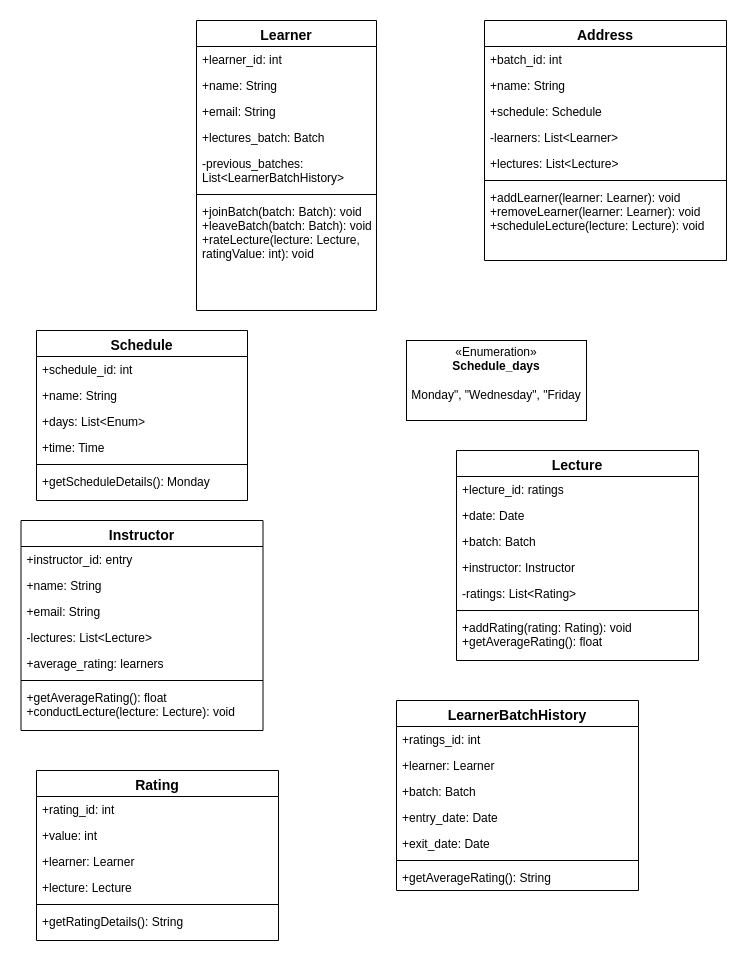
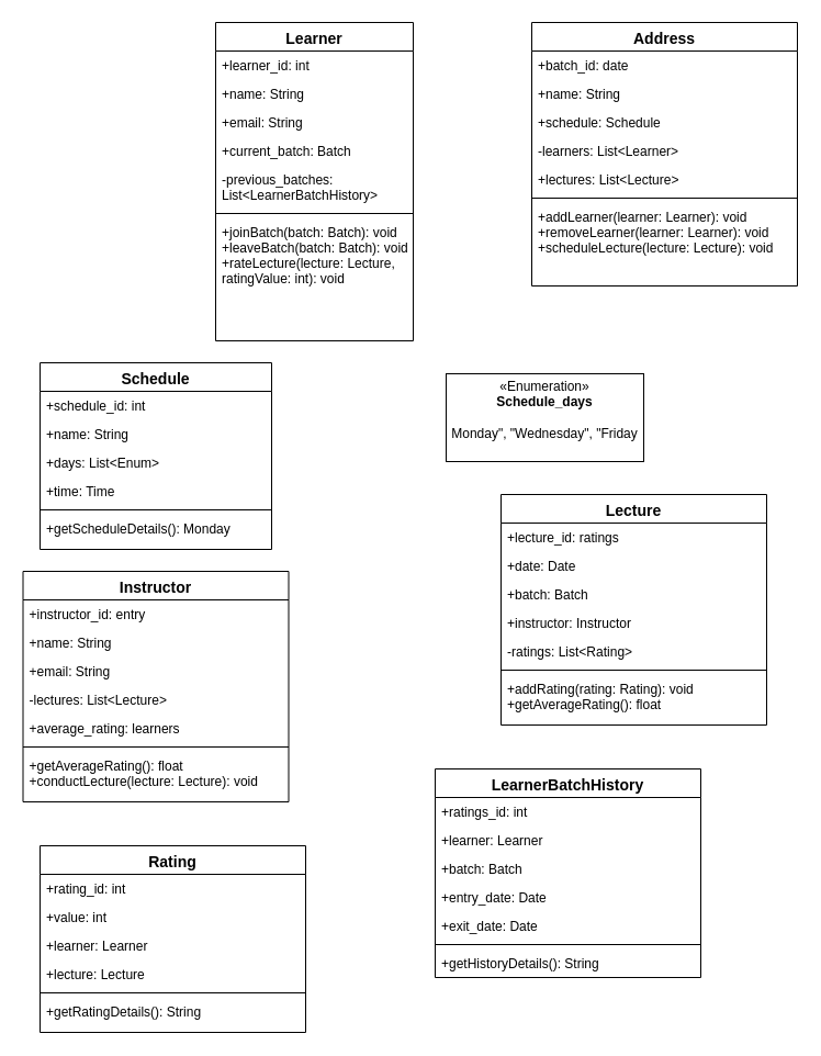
- <mxCell id="11" value="+batch_id: int" style="text;align=left;verticalAlign=top;spacingLeft=4;spacingRight=4;overflow=hidden;rotatable=0;points=[[0,0.5],[1,0.5]];portConstraint=eastwest;" parent="10" vertex="1"><mxGeometry y="26" width="242" height="26" as="geometry" /></mxCell>
+ <mxCell id="11" value="+batch_id: date" style="text;align=left;verticalAlign=top;spacingLeft=4;spacingRight=4;overflow=hidden;rotatable=0;points=[[0,0.5],[1,0.5]];portConstraint=eastwest;" parent="10" vertex="1"><mxGeometry y="26" width="242" height="26" as="geometry" /></mxCell>
- <mxCell id="6" value="+lectures_batch: Batch" style="text;align=left;verticalAlign=top;spacingLeft=4;spacingRight=4;overflow=hidden;rotatable=0;points=[[0,0.5],[1,0.5]];portConstraint=eastwest;rounded=0;shadow=0;html=0;" vertex="1" parent="2"><mxGeometry y="104" width="180" height="26" as="geometry" /></mxCell>
+ <mxCell id="6" value="+current_batch: Batch" style="text;align=left;verticalAlign=top;spacingLeft=4;spacingRight=4;overflow=hidden;rotatable=0;points=[[0,0.5],[1,0.5]];portConstraint=eastwest;rounded=0;shadow=0;html=0;" vertex="1" parent="2"><mxGeometry y="104" width="180" height="26" as="geometry" /></mxCell>
- <mxCell id="56" value="+getAverageRating(): String" style="text;align=left;verticalAlign=top;spacingLeft=4;spacingRight=4;overflow=hidden;rotatable=0;points=[[0,0.5],[1,0.5]];portConstraint=eastwest;" vertex="1" parent="49"><mxGeometry y="164" width="242" height="26" as="geometry" /></mxCell>
+ <mxCell id="56" value="+getHistoryDetails(): String" style="text;align=left;verticalAlign=top;spacingLeft=4;spacingRight=4;overflow=hidden;rotatable=0;points=[[0,0.5],[1,0.5]];portConstraint=eastwest;" vertex="1" parent="49"><mxGeometry y="164" width="242" height="26" as="geometry" /></mxCell>
